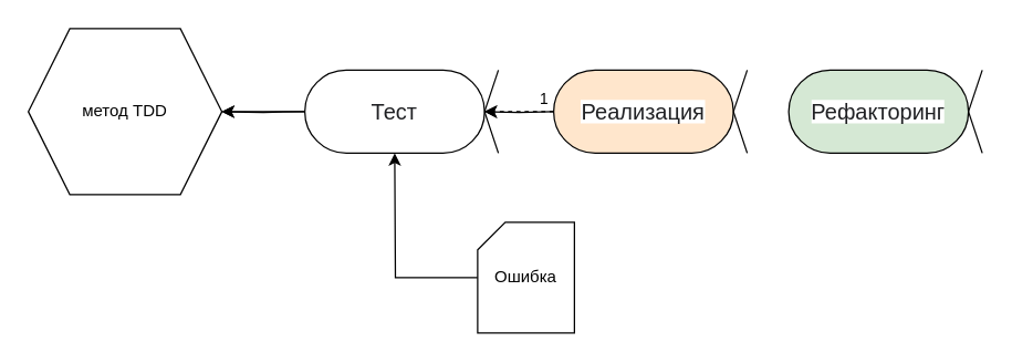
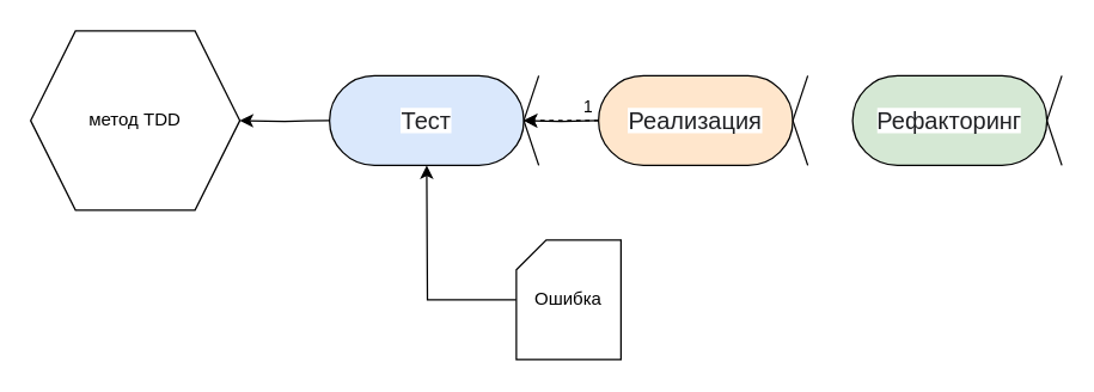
- <mxCell id="11" style="edgeStyle=orthogonalEdgeStyle;rounded=0;orthogonalLoop=1;jettySize=auto;html=1;exitX=0;exitY=0.5;exitDx=0;exitDy=0;entryX=1;entryY=0.5;entryDx=0;entryDy=0;" edge="1" parent="1" source="4" target="2"><mxGeometry relative="1" as="geometry" /></mxCell>
- <mxCell id="4" value="&lt;font color=&quot;#202124&quot; face=&quot;arial, sans-serif&quot;&gt;&lt;span style=&quot;font-size: 16px ; background-color: rgb(255 , 255 , 255)&quot;&gt;Тест&lt;/span&gt;&lt;/font&gt;" style="rounded=1;whiteSpace=wrap;html=1;arcSize=50;" vertex="1" parent="3"><mxGeometry x="-30" width="130" height="60" as="geometry" /></mxCell>
+ <mxCell id="4" value="&lt;font color=&quot;#202124&quot; face=&quot;arial, sans-serif&quot;&gt;&lt;span style=&quot;font-size: 16px ; background-color: rgb(255 , 255 , 255)&quot;&gt;Тест&lt;/span&gt;&lt;/font&gt;" style="rounded=1;whiteSpace=wrap;html=1;arcSize=50;fillColor=#dae8fc;" vertex="1" parent="3"><mxGeometry x="-30" width="130" height="60" as="geometry" /></mxCell>
